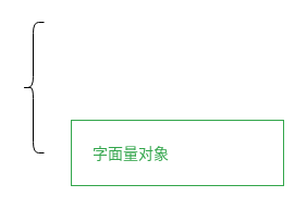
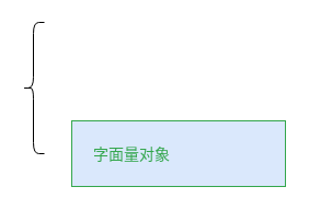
- <mxCell id="2" value="字面量对象" style="whiteSpace=wrap;html=1;fontSize=14;align=left;verticalAlign=bottom;fillColor=#ffffff;strokeColor=#33A64C;fontColor=#33A64C;shadow=0;dashed=0;spacing=20;spacingBottom=0;" vertex="1" parent="1"><mxGeometry x="65" y="110" width="195" height="60" as="geometry" /></mxCell>
+ <mxCell id="2" value="字面量对象" style="whiteSpace=wrap;html=1;fontSize=14;align=left;verticalAlign=bottom;fillColor=#dae8fc;strokeColor=#33A64C;fontColor=#33A64C;shadow=0;dashed=0;spacing=20;spacingBottom=0;" vertex="1" parent="1"><mxGeometry x="65" y="110" width="195" height="60" as="geometry" /></mxCell>
